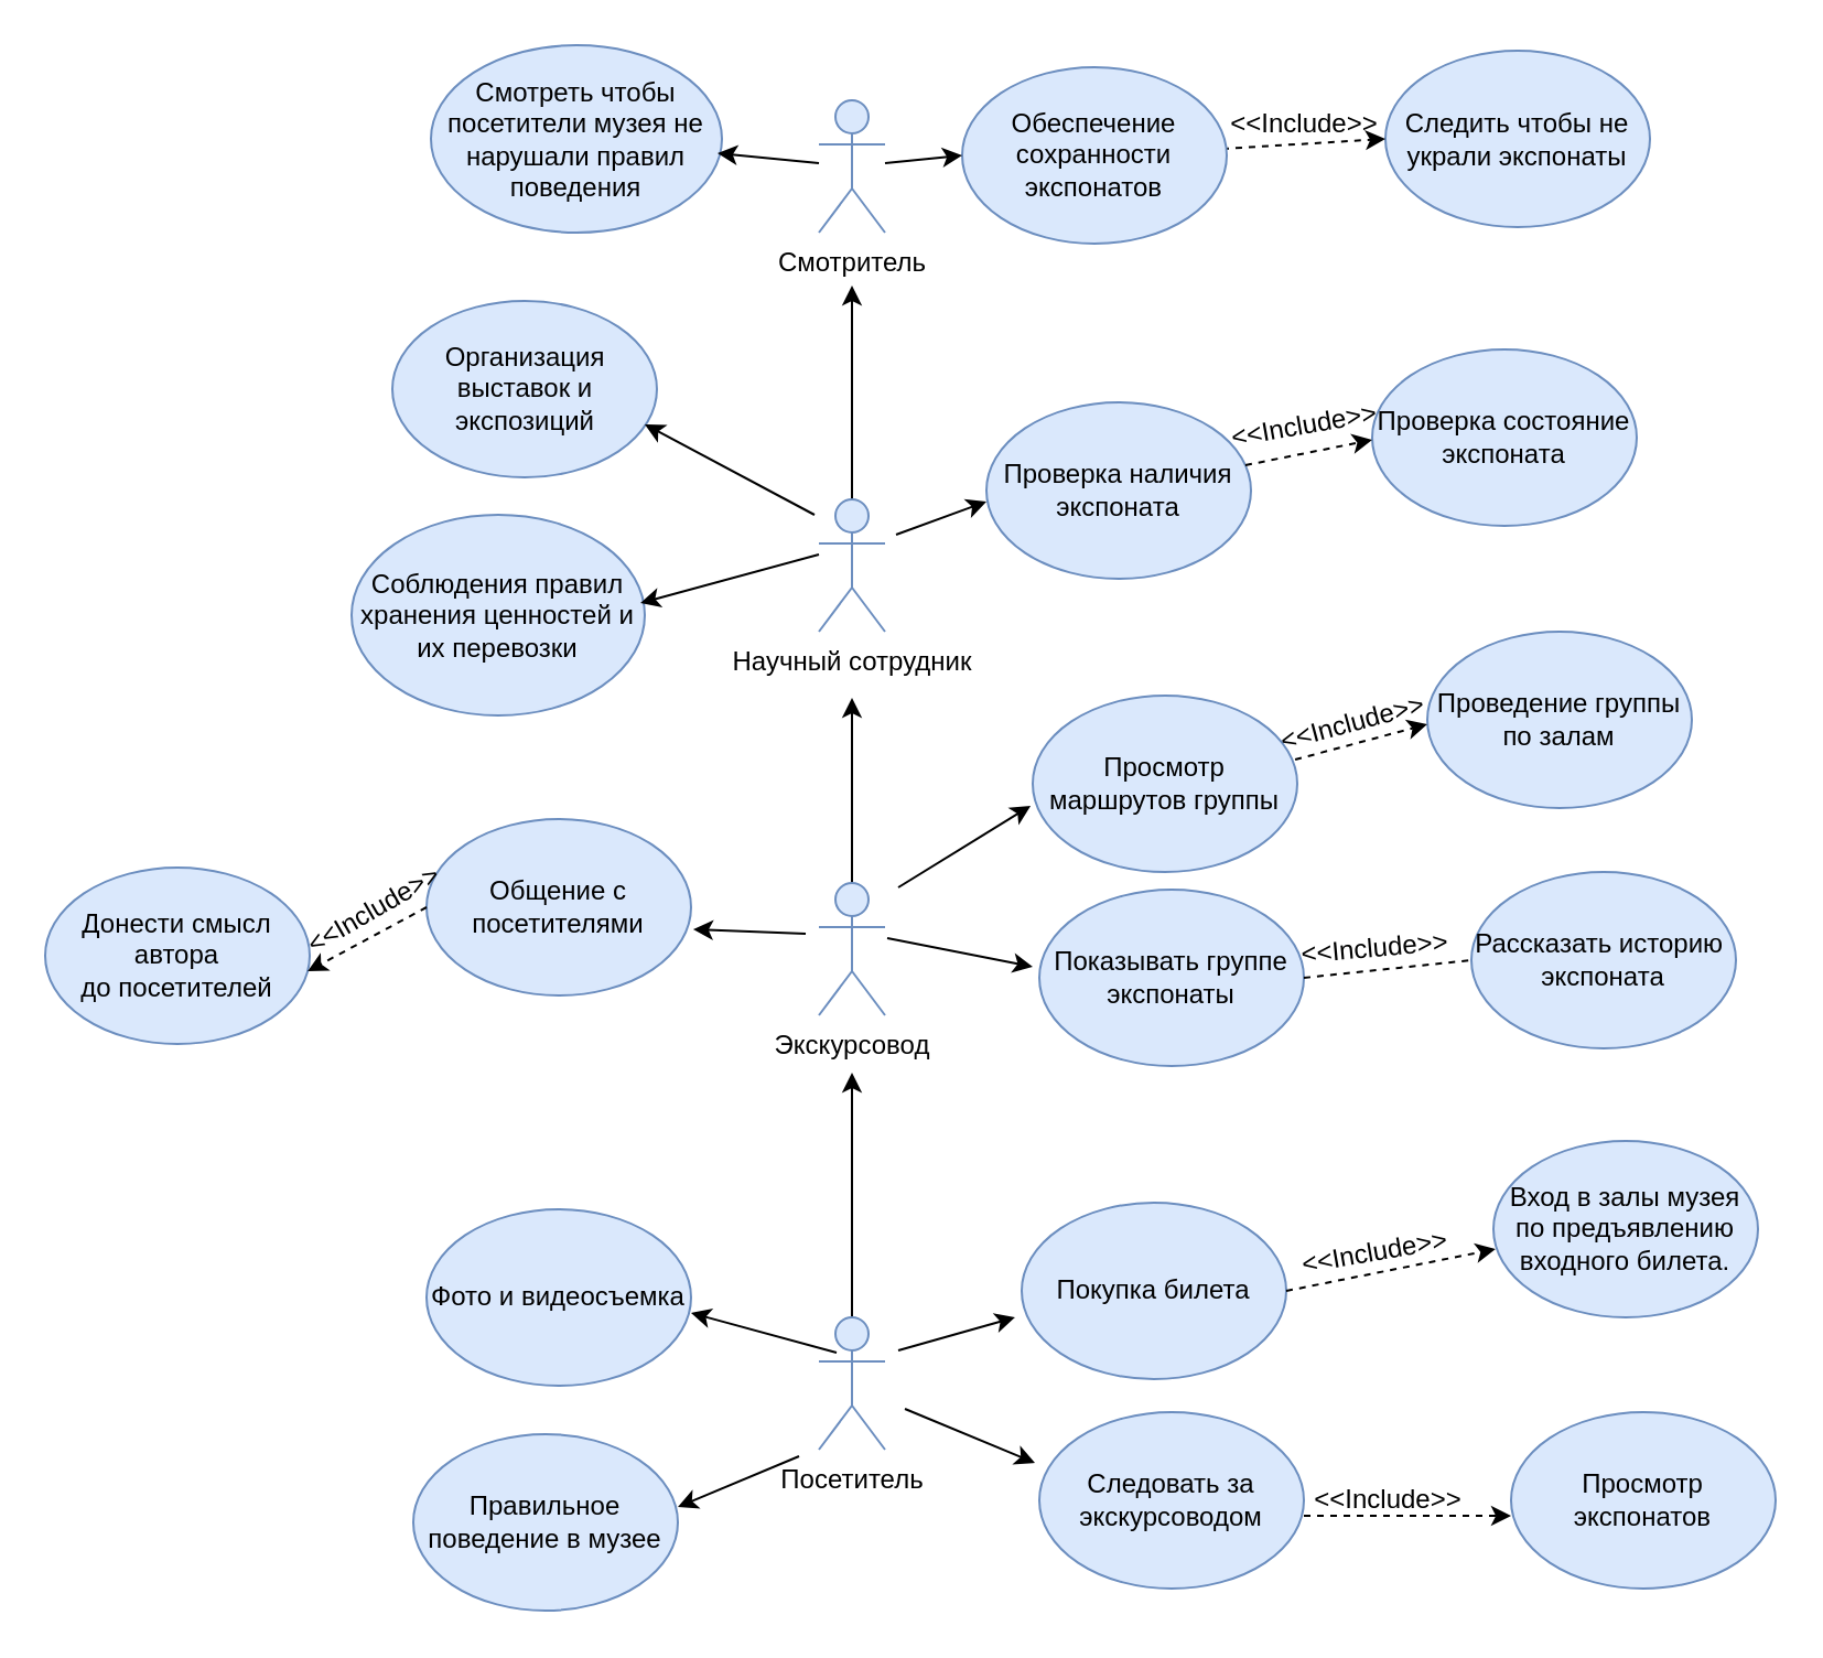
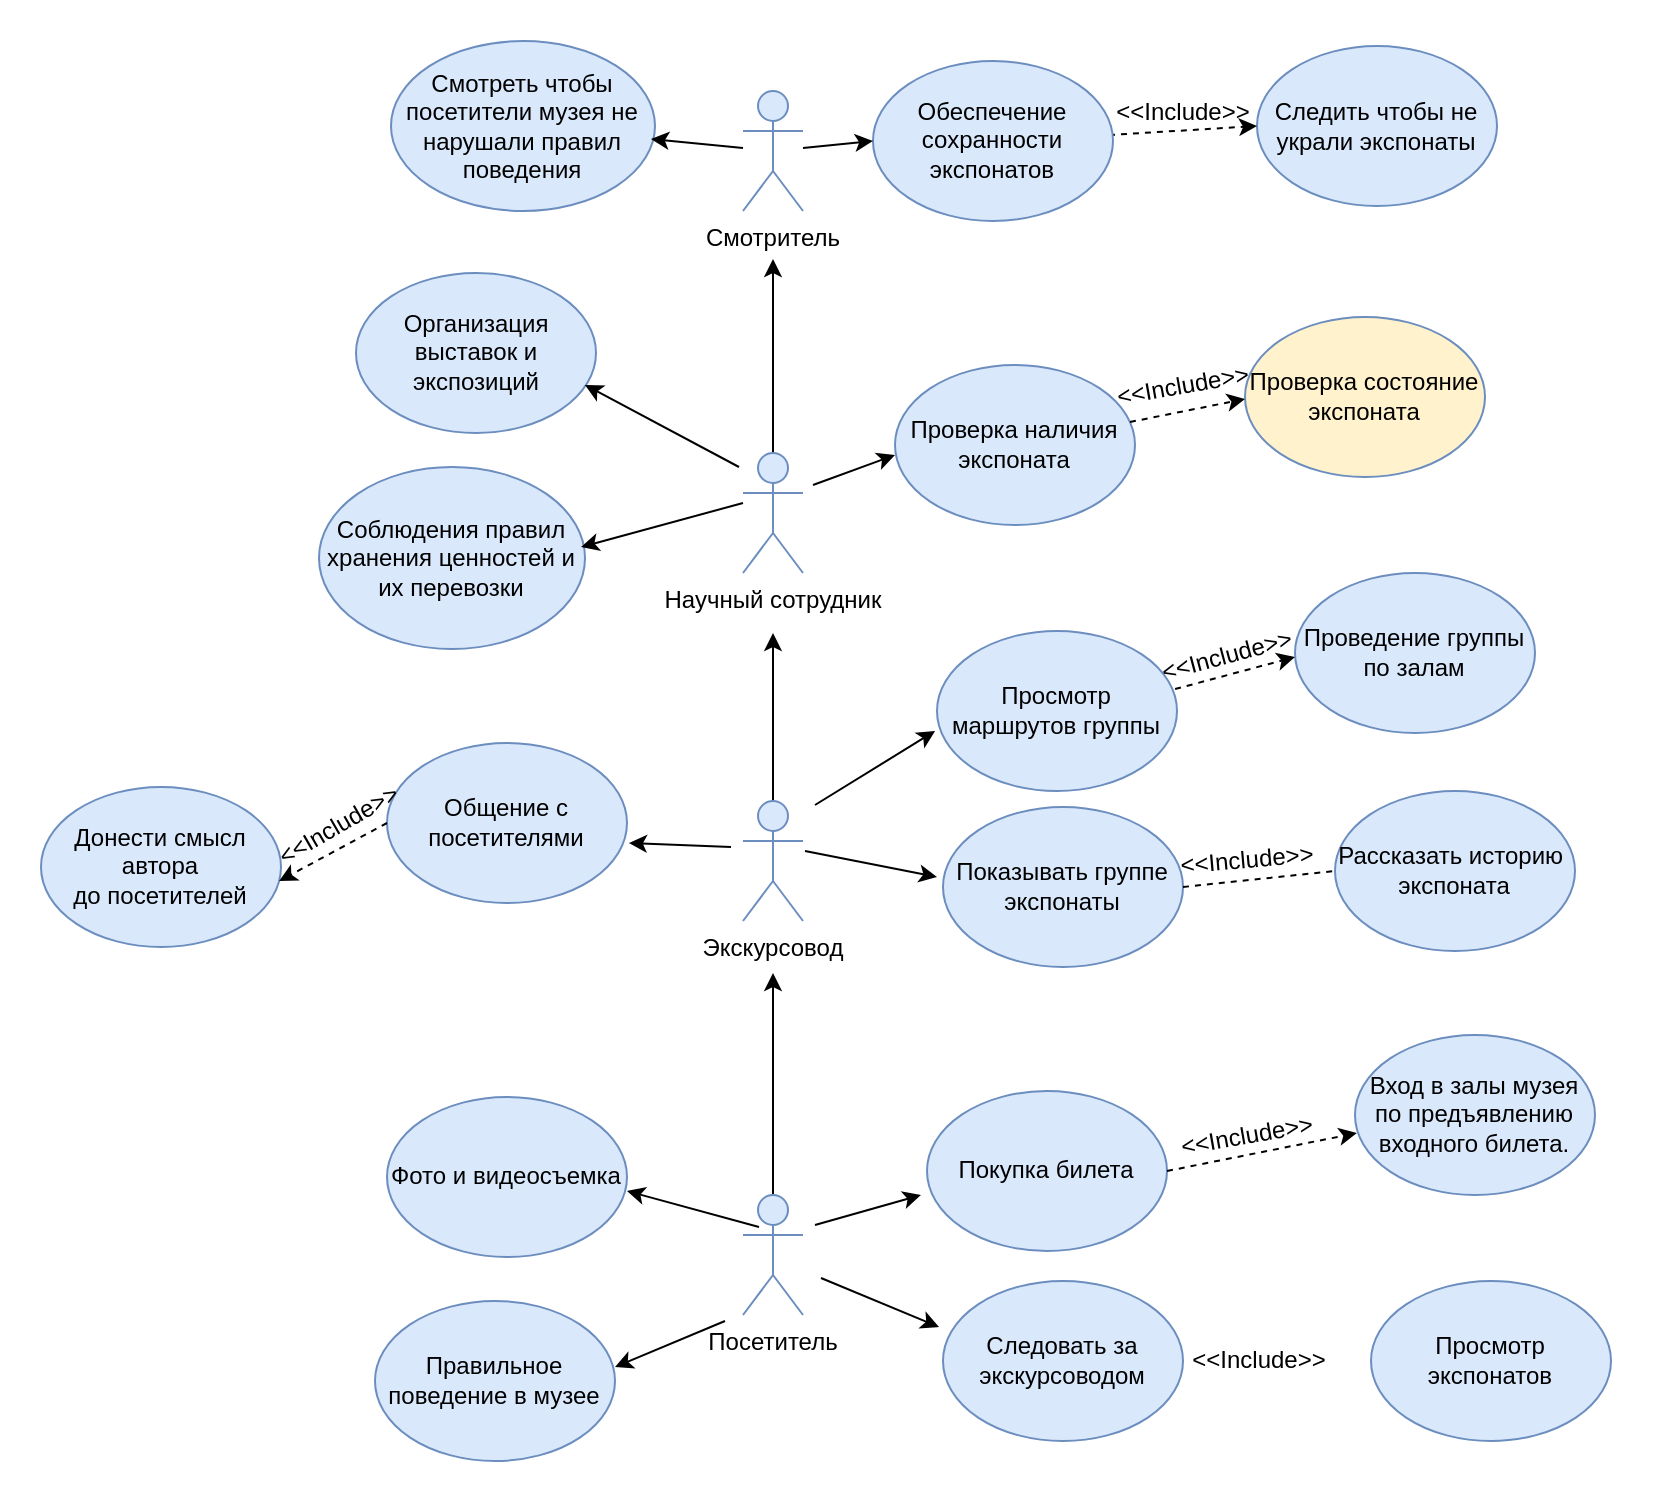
- <mxCell id="34" value="Проверка&amp;nbsp;состояние&lt;br&gt;экспоната" style="ellipse;whiteSpace=wrap;html=1;fillColor=#dae8fc;strokeColor=#6c8ebf;" vertex="1" parent="1"><mxGeometry x="622" y="158" width="120" height="80" as="geometry" /></mxCell>
+ <mxCell id="34" value="Проверка&amp;nbsp;состояние&lt;br&gt;экспоната" style="ellipse;whiteSpace=wrap;html=1;fillColor=#fff2cc;strokeColor=#6c8ebf;" vertex="1" parent="1"><mxGeometry x="622" y="158" width="120" height="80" as="geometry" /></mxCell>
- <mxCell id="16" value="" style="endArrow=classic;html=1;rounded=0;dashed=1;entryX=0;entryY=0.588;entryDx=0;entryDy=0;exitX=1;exitY=0.588;exitDx=0;exitDy=0;exitPerimeter=0;entryPerimeter=0;" edge="1" parent="1" source="13" target="15"><mxGeometry width="50" height="50" relative="1" as="geometry"><mxPoint x="600" y="699" as="sourcePoint" /><mxPoint x="647" y="634" as="targetPoint" /></mxGeometry></mxCell>
